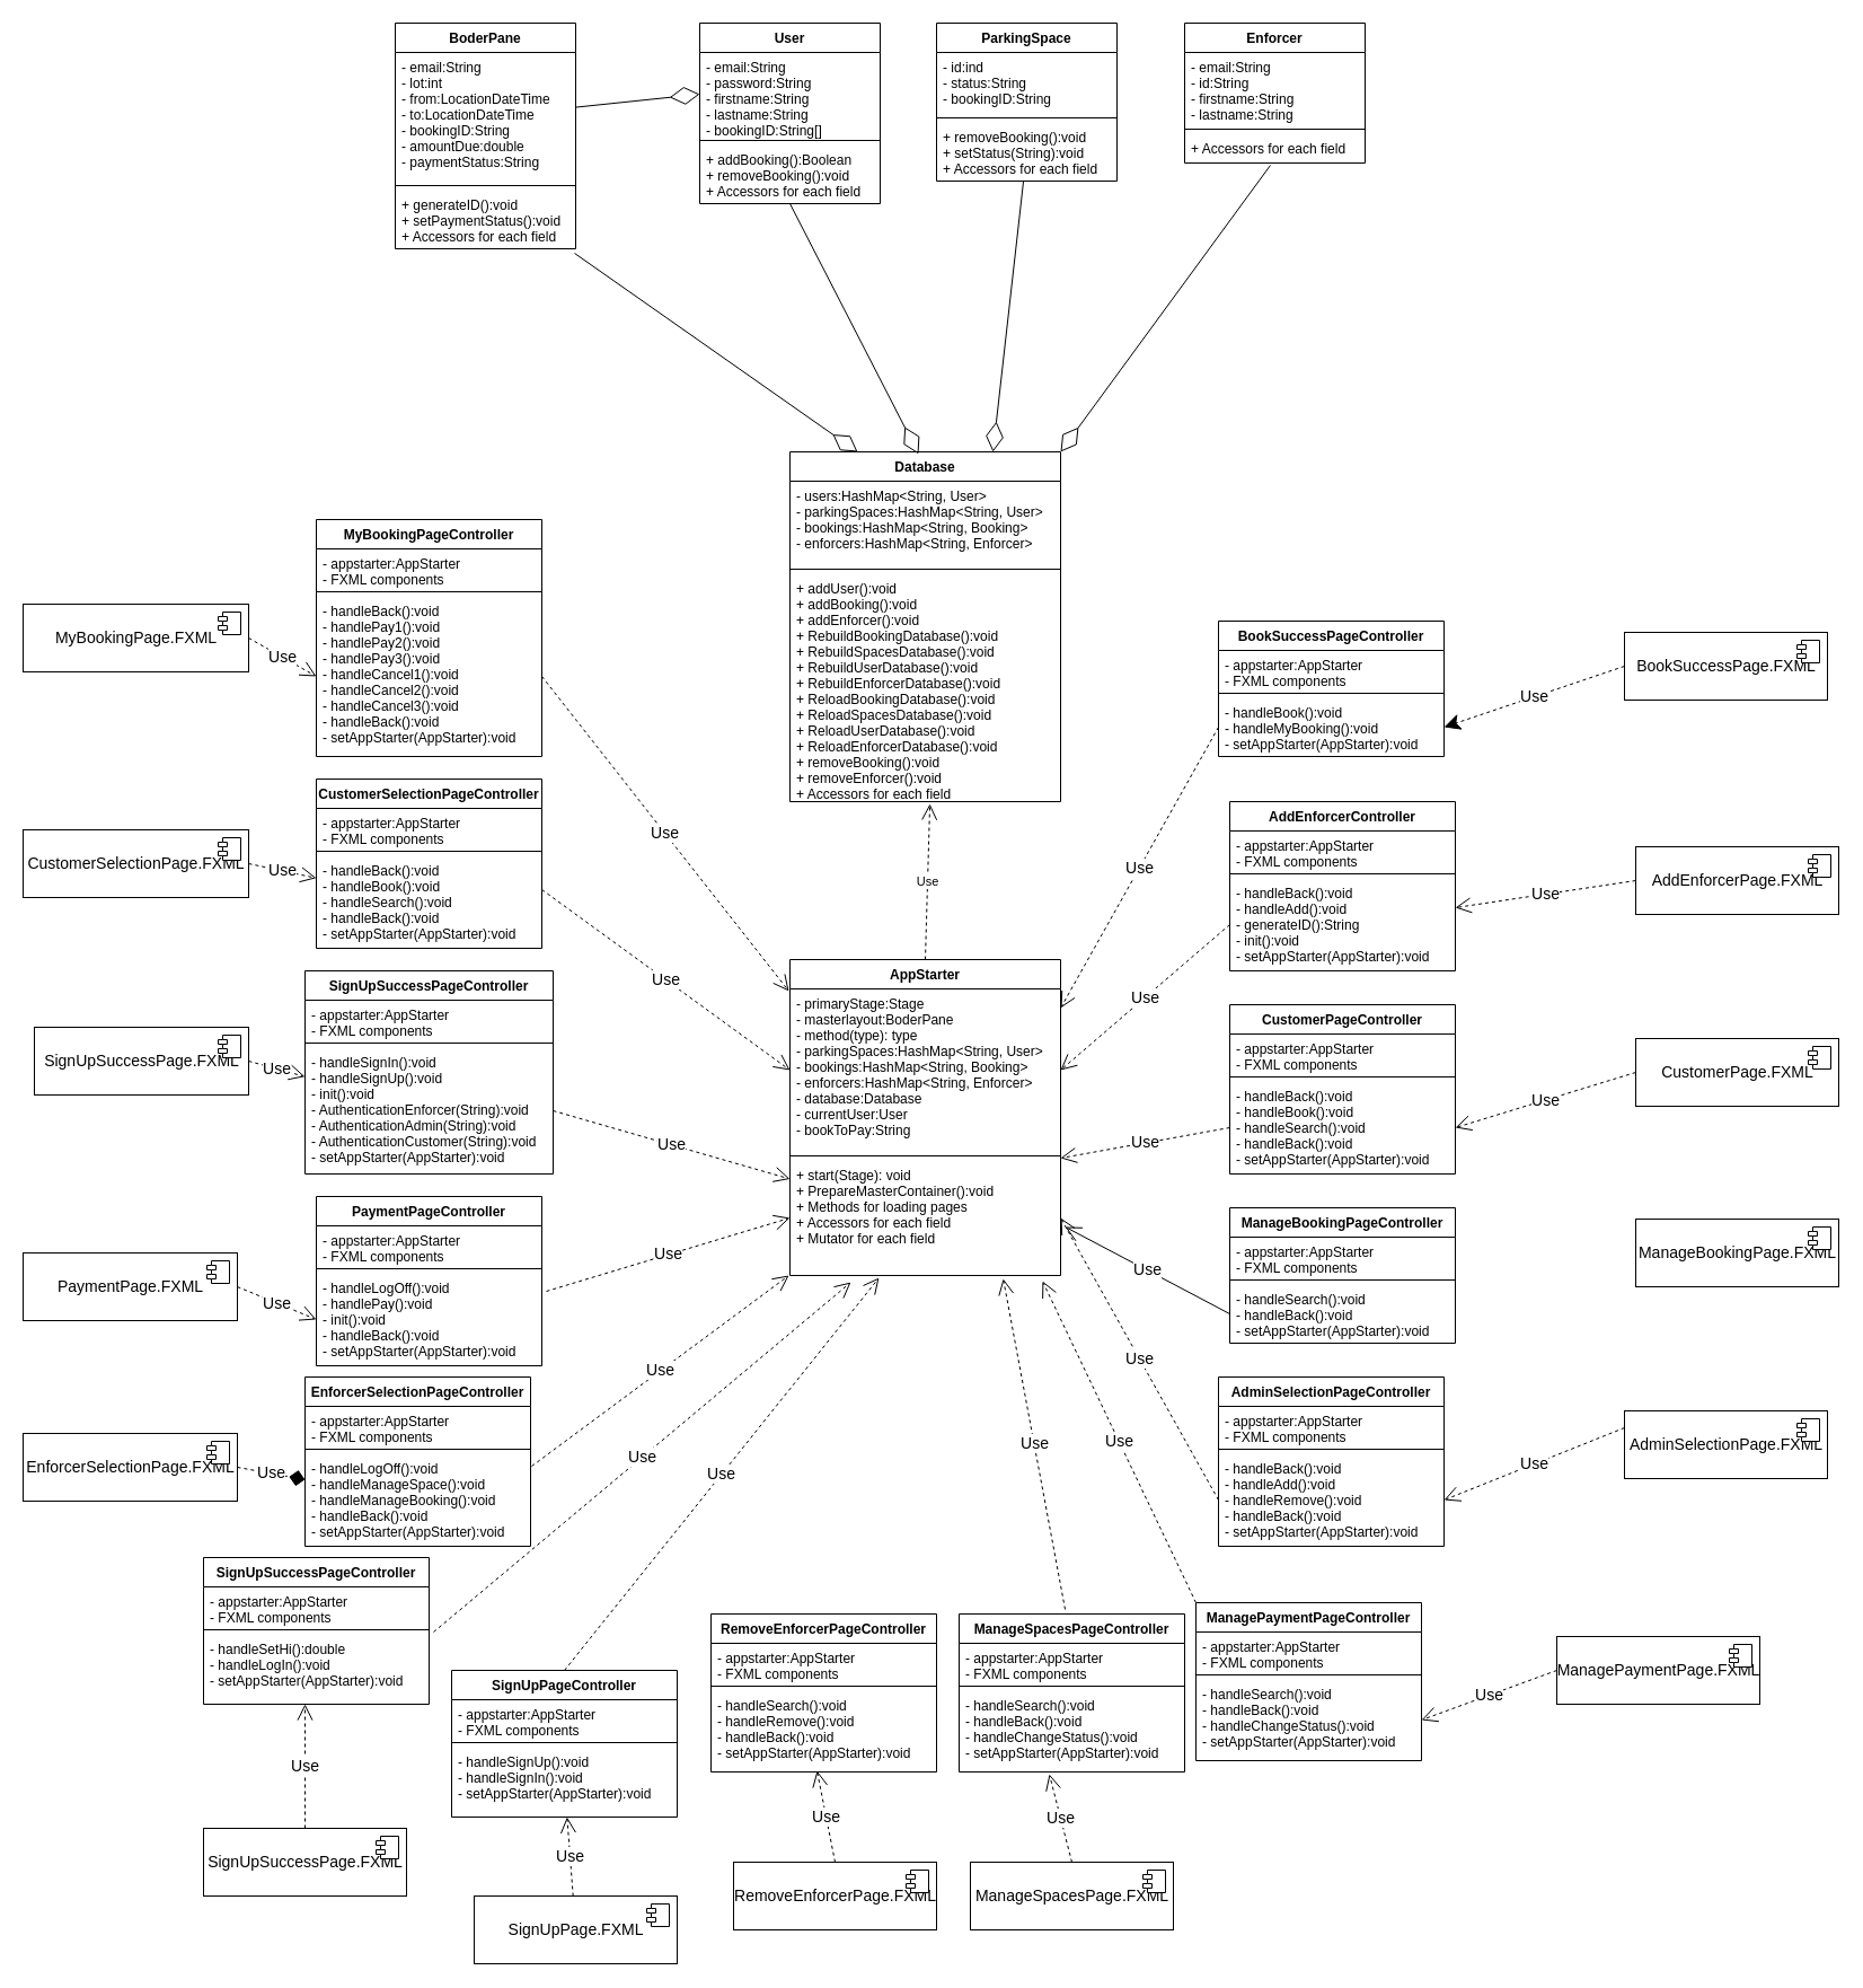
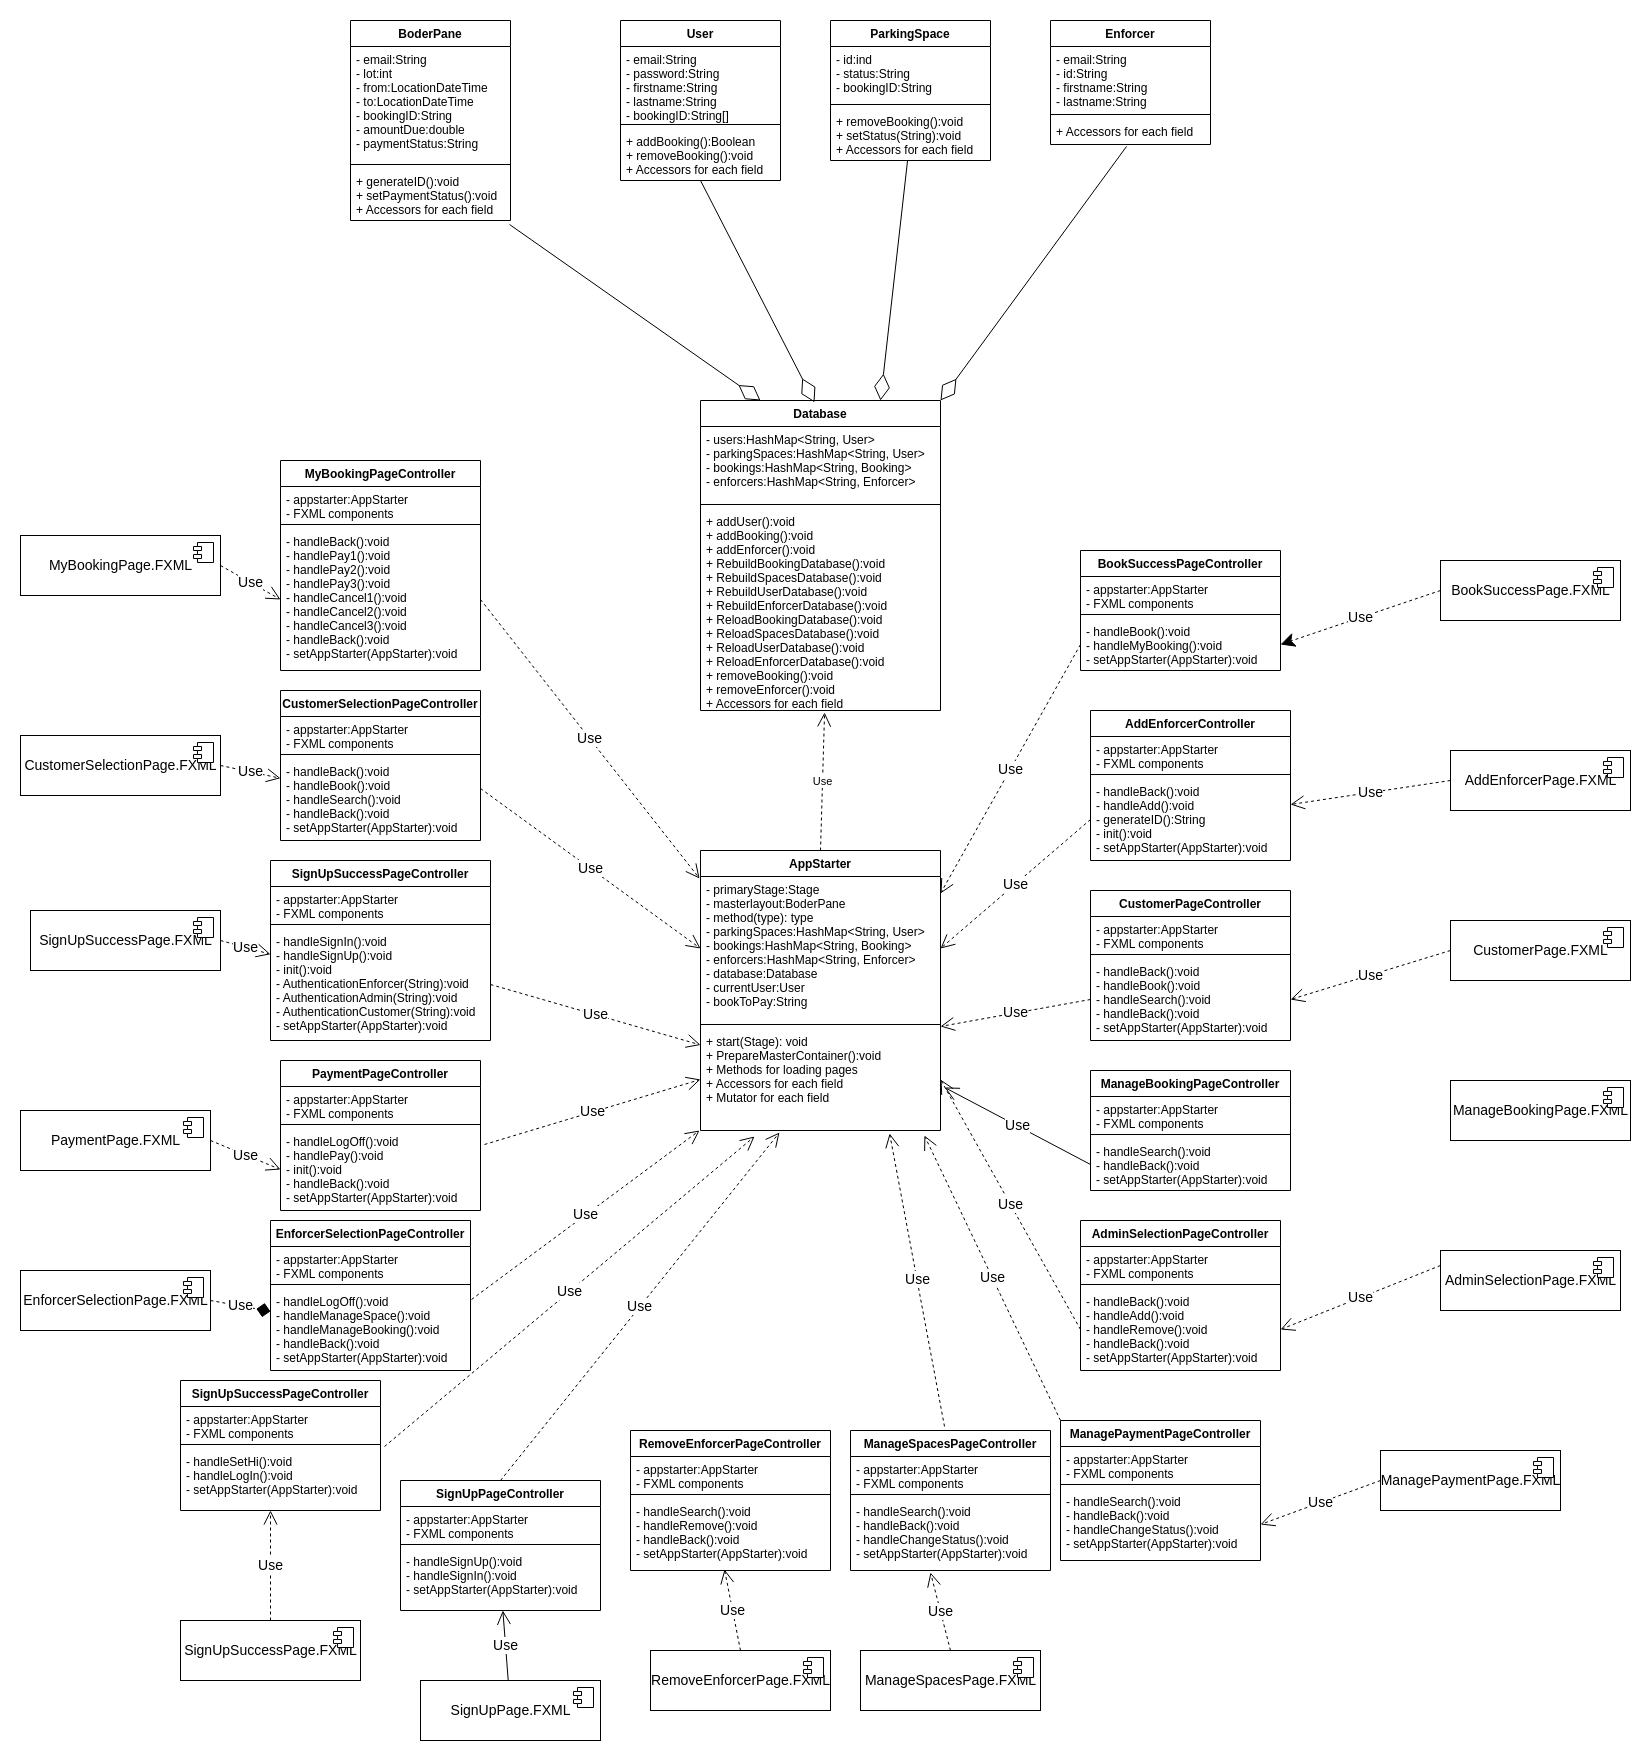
- <mxCell id="91" value="" style="endArrow=diamondThin;endFill=0;endSize=24;html=1;fontSize=14;entryX=0;entryY=0.5;entryDx=0;entryDy=0;" edge="1" parent="1" source="3" target="11"><mxGeometry width="160" relative="1" as="geometry"><mxPoint x="790" y="250" as="sourcePoint" /><mxPoint x="950" y="250" as="targetPoint" /></mxGeometry></mxCell>
- <mxCell id="77" value="- handleSetHi():double&#10;- handleLogIn():void&#10;- setAppStarter(AppStarter):void" style="text;strokeColor=none;fillColor=none;align=left;verticalAlign=top;spacingLeft=4;spacingRight=4;overflow=hidden;rotatable=0;points=[[0,0.5],[1,0.5]];portConstraint=eastwest;" vertex="1" parent="74"><mxGeometry y="68" width="200" height="62" as="geometry" /></mxCell>
+ <mxCell id="77" value="- handleSetHi():void&#10;- handleLogIn():void&#10;- setAppStarter(AppStarter):void" style="text;strokeColor=none;fillColor=none;align=left;verticalAlign=top;spacingLeft=4;spacingRight=4;overflow=hidden;rotatable=0;points=[[0,0.5],[1,0.5]];portConstraint=eastwest;" vertex="1" parent="74"><mxGeometry y="68" width="200" height="62" as="geometry" /></mxCell>
- <mxCell id="142" value="Use" style="endArrow=open;endSize=12;dashed=1;html=1;fontSize=14;" edge="1" parent="1" source="122" target="73"><mxGeometry width="160" relative="1" as="geometry"><mxPoint x="280" y="1630" as="sourcePoint" /><mxPoint x="280" y="1520" as="targetPoint" /></mxGeometry></mxCell>
+ <mxCell id="142" value="Use" style="endArrow=open;endSize=12;dashed=0;html=1;fontSize=14;" edge="1" parent="1" source="122" target="73"><mxGeometry width="160" relative="1" as="geometry"><mxPoint x="280" y="1630" as="sourcePoint" /><mxPoint x="280" y="1520" as="targetPoint" /></mxGeometry></mxCell>
